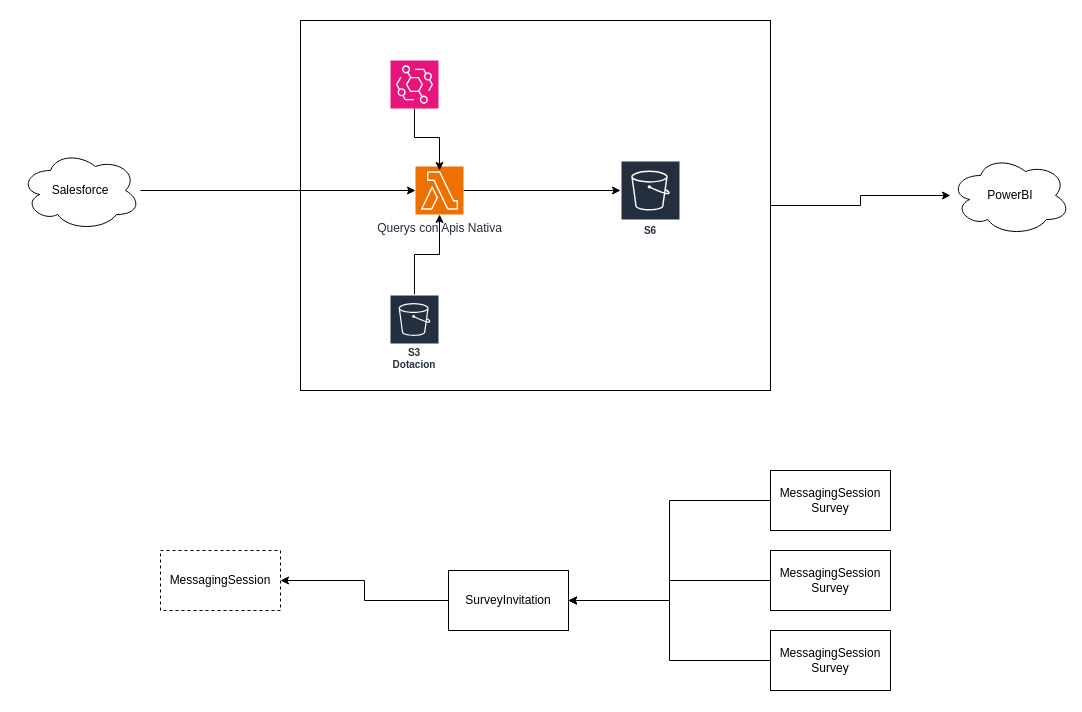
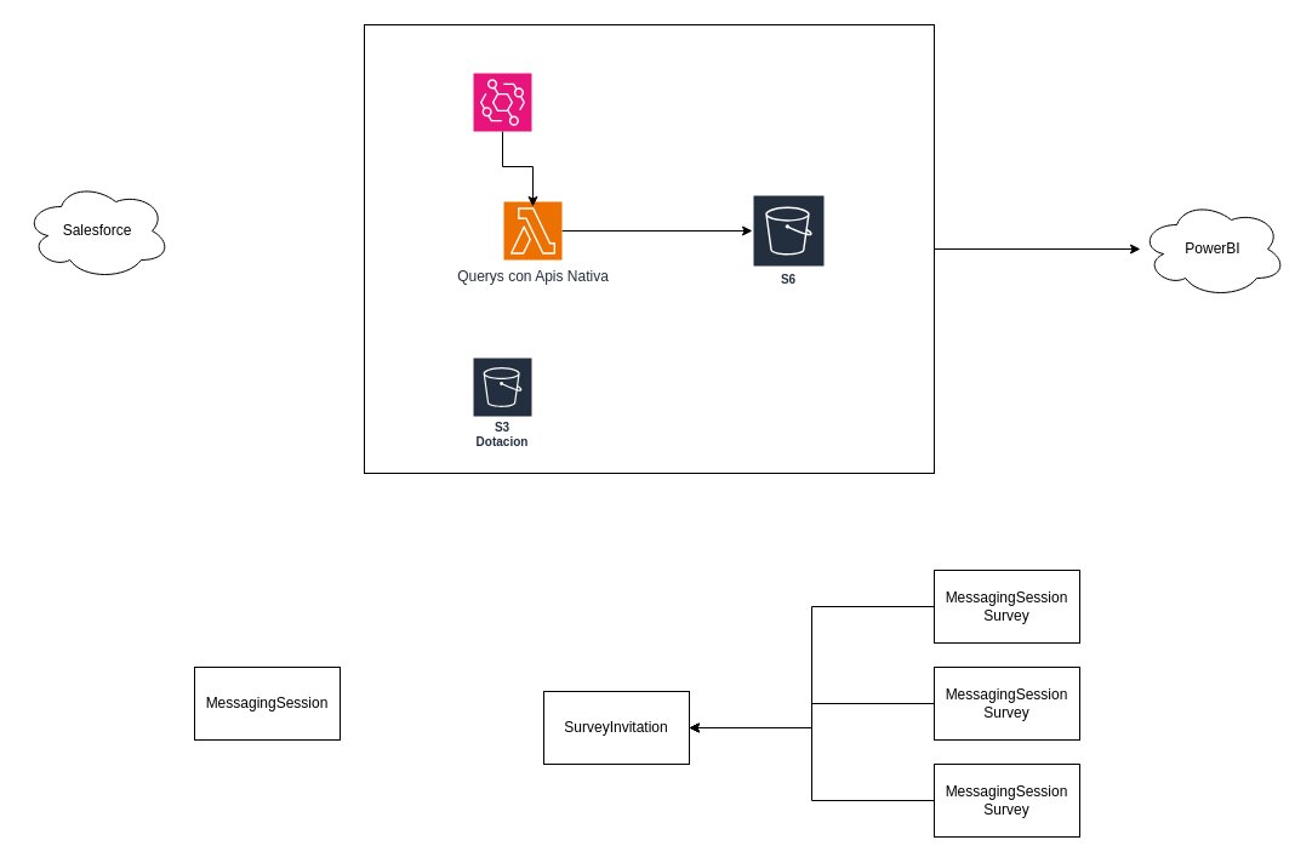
- <mxCell id="7" style="edgeStyle=orthogonalEdgeStyle;rounded=0;orthogonalLoop=1;jettySize=auto;html=1;entryX=0;entryY=0.5;entryDx=0;entryDy=0;entryPerimeter=0;" edge="1" parent="1" source="4" target="6"><mxGeometry relative="1" as="geometry" /></mxCell>
- <mxCell id="20" value="PowerBI" style="ellipse;shape=cloud;whiteSpace=wrap;html=1;" vertex="1" parent="1"><mxGeometry x="950" y="155" width="120" height="80" as="geometry" /></mxCell>
+ <mxCell id="20" value="PowerBI" style="ellipse;shape=cloud;whiteSpace=wrap;html=1;" vertex="1" parent="1"><mxGeometry x="940" y="165" width="120" height="80" as="geometry" /></mxCell>
- <mxCell id="21" style="edgeStyle=orthogonalEdgeStyle;rounded=0;orthogonalLoop=1;jettySize=auto;html=1;" edge="1" parent="1" source="22" target="6"><mxGeometry relative="1" as="geometry" /></mxCell>
- <mxCell id="12" value="MessagingSession" style="rounded=0;whiteSpace=wrap;html=1;dashed=1;" vertex="1" parent="1"><mxGeometry x="160" y="550" width="120" height="60" as="geometry" /></mxCell>
+ <mxCell id="12" value="MessagingSession" style="rounded=0;whiteSpace=wrap;html=1;" vertex="1" parent="1"><mxGeometry x="160" y="550" width="120" height="60" as="geometry" /></mxCell>
- <mxCell id="10" style="edgeStyle=orthogonalEdgeStyle;rounded=0;orthogonalLoop=1;jettySize=auto;html=1;" edge="1" parent="1" source="11" target="12"><mxGeometry relative="1" as="geometry" /></mxCell>
